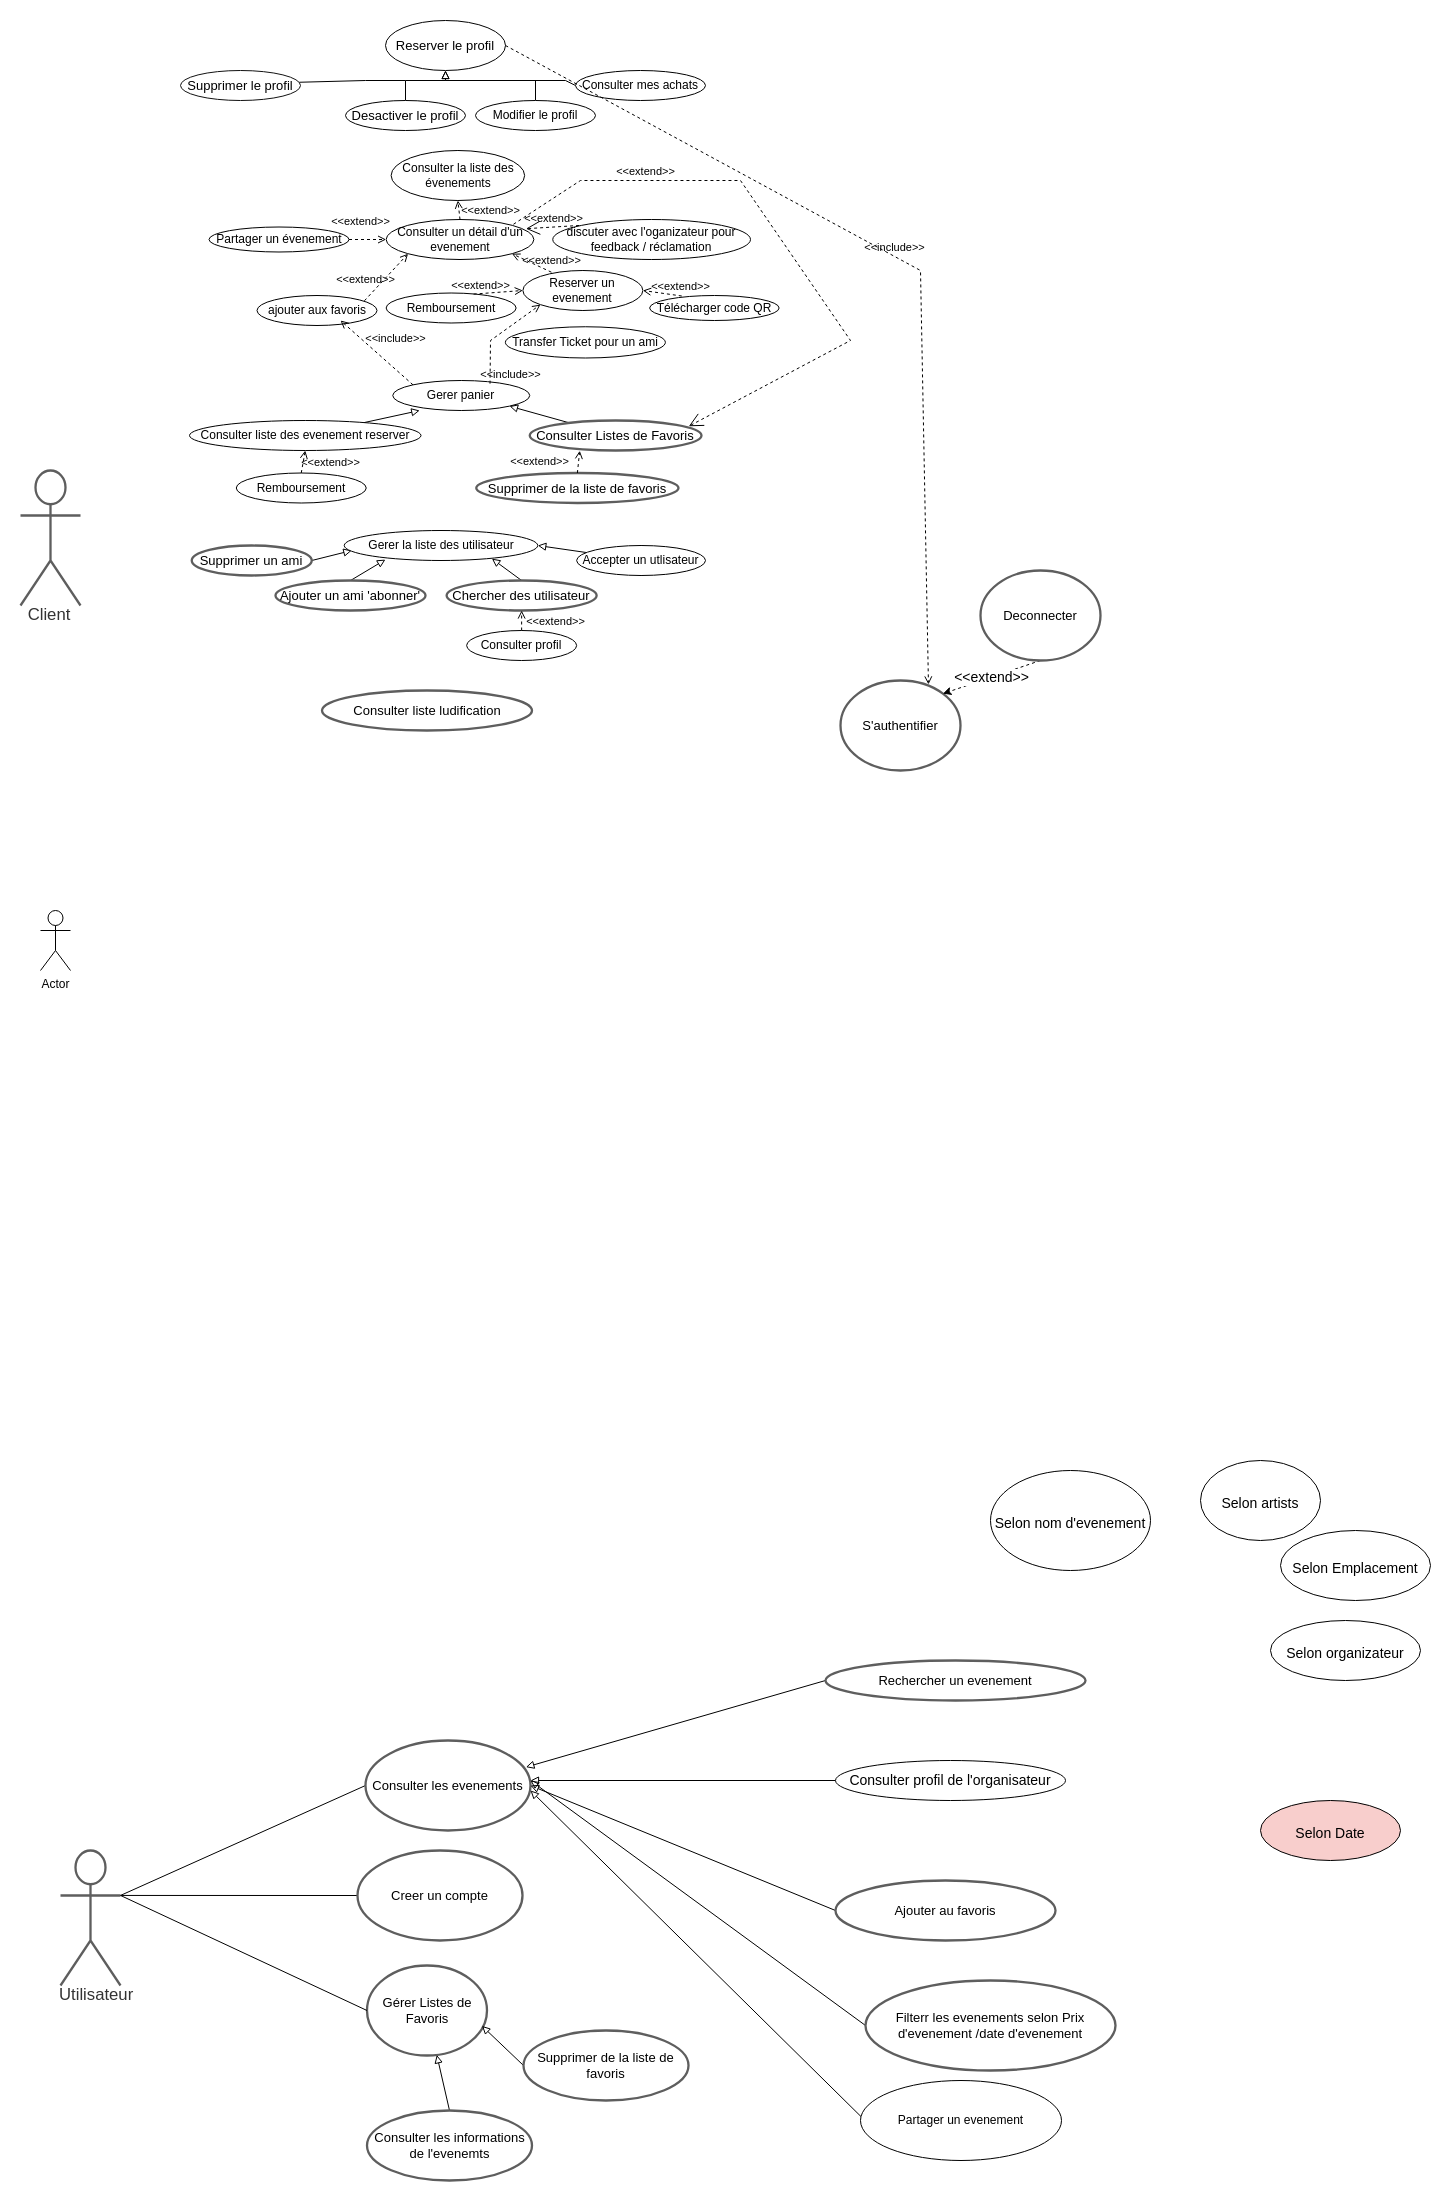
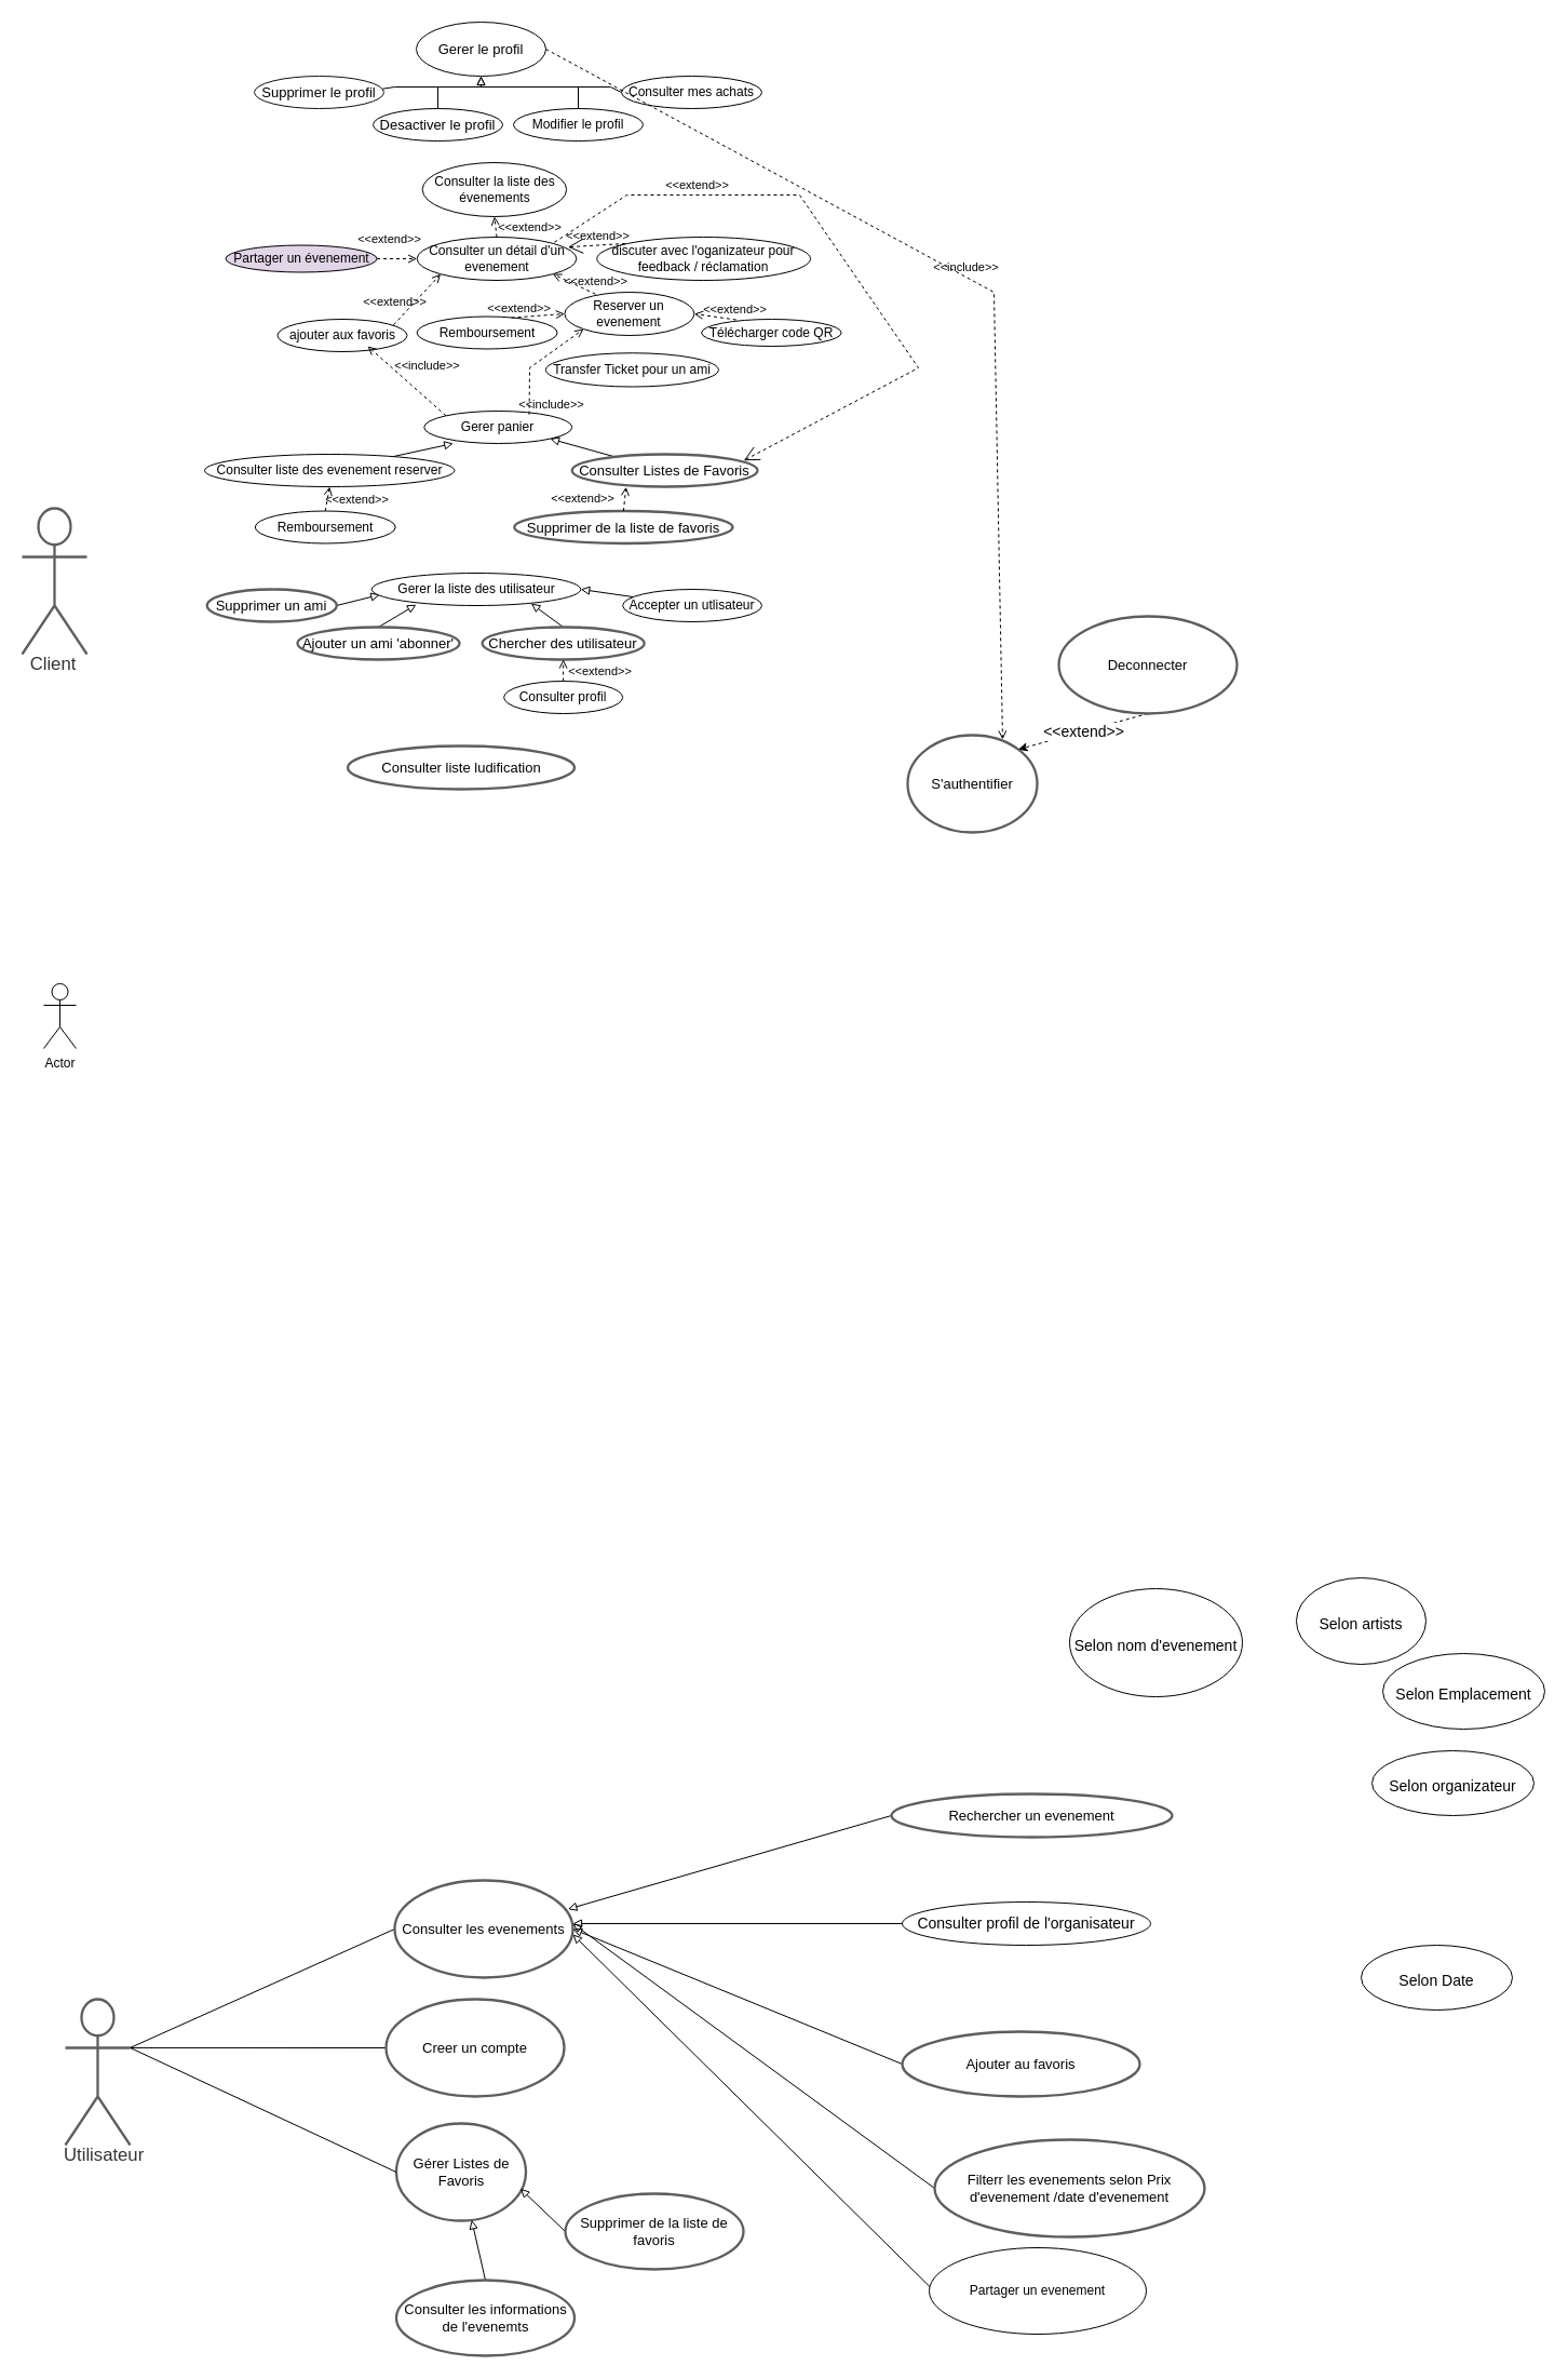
- <mxCell id="3" value="Reserver le profil" style="html=1;overflow=block;blockSpacing=1;whiteSpace=wrap;ellipse;fontSize=13;spacing=3.8;strokeColor=#030303;strokeOpacity=100;rounded=1;absoluteArcSize=1;arcSize=9;strokeWidth=1;lucidId=3sitsereLQRn;" parent="1" vertex="1"><mxGeometry x="385" y="20" width="120" height="50" as="geometry" /></mxCell>
+ <mxCell id="3" value="Gerer le profil" style="html=1;overflow=block;blockSpacing=1;whiteSpace=wrap;ellipse;fontSize=13;spacing=3.8;strokeColor=#030303;strokeOpacity=100;rounded=1;absoluteArcSize=1;arcSize=9;strokeWidth=1;lucidId=3sitsereLQRn;" parent="1" vertex="1"><mxGeometry x="385" y="20" width="120" height="50" as="geometry" /></mxCell>
- <mxCell id="22" value="Supprimer le profil" style="html=1;overflow=block;blockSpacing=1;whiteSpace=wrap;ellipse;fontSize=13;spacing=3.8;strokeColor=#121212;strokeOpacity=100;rounded=1;absoluteArcSize=1;arcSize=9;strokeWidth=1;lucidId=jtitNFk_JNwB;" parent="1" vertex="1"><mxGeometry x="180" y="70" width="120" height="30" as="geometry" /></mxCell>
+ <mxCell id="22" value="Supprimer le profil" style="html=1;overflow=block;blockSpacing=1;whiteSpace=wrap;ellipse;fontSize=13;spacing=3.8;strokeColor=#121212;strokeOpacity=100;rounded=1;absoluteArcSize=1;arcSize=9;strokeWidth=1;lucidId=jtitNFk_JNwB;" parent="1" vertex="1"><mxGeometry x="235" y="70" width="120" height="30" as="geometry" /></mxCell>
- <mxCell id="26" value="Partager un évenement" style="ellipse;whiteSpace=wrap;html=1;" parent="1" vertex="1"><mxGeometry x="208.5" y="226.5" width="140" height="25" as="geometry" /></mxCell>
+ <mxCell id="26" value="Partager un évenement" style="ellipse;whiteSpace=wrap;html=1;fillColor=#e1d5e7;" parent="1" vertex="1"><mxGeometry x="208.5" y="226.5" width="140" height="25" as="geometry" /></mxCell>
- <mxCell id="21" value="Deconnecter" style="html=1;overflow=block;blockSpacing=1;whiteSpace=wrap;ellipse;fontSize=13;spacing=3.8;strokeColor=#5e5e5e;strokeOpacity=100;rounded=1;absoluteArcSize=1;arcSize=9;strokeWidth=2.3;lucidId=XvitmW9DInrr;" parent="1" vertex="1"><mxGeometry x="980" y="570" width="120" height="90" as="geometry" /></mxCell>
+ <mxCell id="21" value="Deconnecter" style="html=1;overflow=block;blockSpacing=1;whiteSpace=wrap;ellipse;fontSize=13;spacing=3.8;strokeColor=#5e5e5e;strokeOpacity=100;rounded=1;absoluteArcSize=1;arcSize=9;strokeWidth=2.3;lucidId=XvitmW9DInrr;" parent="1" vertex="1"><mxGeometry x="980" y="570" width="165" height="90" as="geometry" /></mxCell>
- <mxCell id="52" value="&lt;div&gt;&lt;font style=&quot;font-size: 14px;&quot;&gt;Selon &lt;font style=&quot;font-size: 14px;&quot;&gt;Date&lt;/font&gt;&lt;/font&gt;&lt;/div&gt;" style="ellipse;whiteSpace=wrap;html=1;fontSize=24;fillColor=#f8cecc;" parent="1" vertex="1"><mxGeometry x="1260" y="1800" width="140" height="60" as="geometry" /></mxCell>
+ <mxCell id="52" value="&lt;div&gt;&lt;font style=&quot;font-size: 14px;&quot;&gt;Selon &lt;font style=&quot;font-size: 14px;&quot;&gt;Date&lt;/font&gt;&lt;/font&gt;&lt;/div&gt;" style="ellipse;whiteSpace=wrap;html=1;fontSize=24;" parent="1" vertex="1"><mxGeometry x="1260" y="1800" width="140" height="60" as="geometry" /></mxCell>
